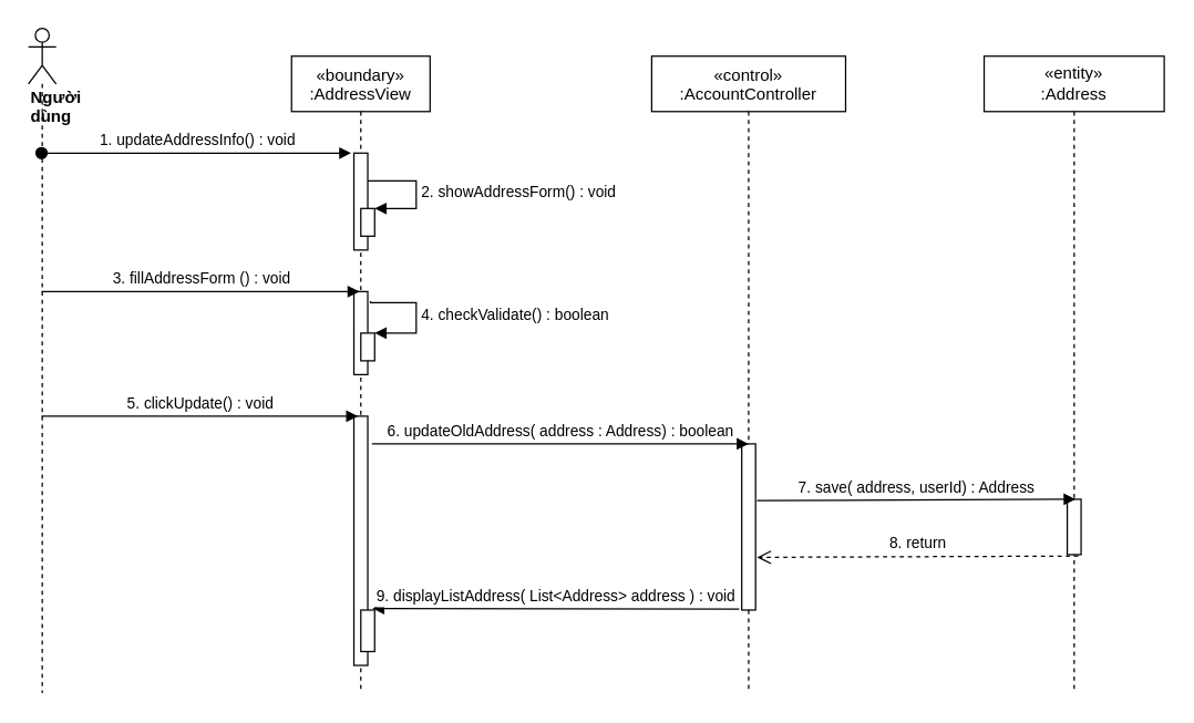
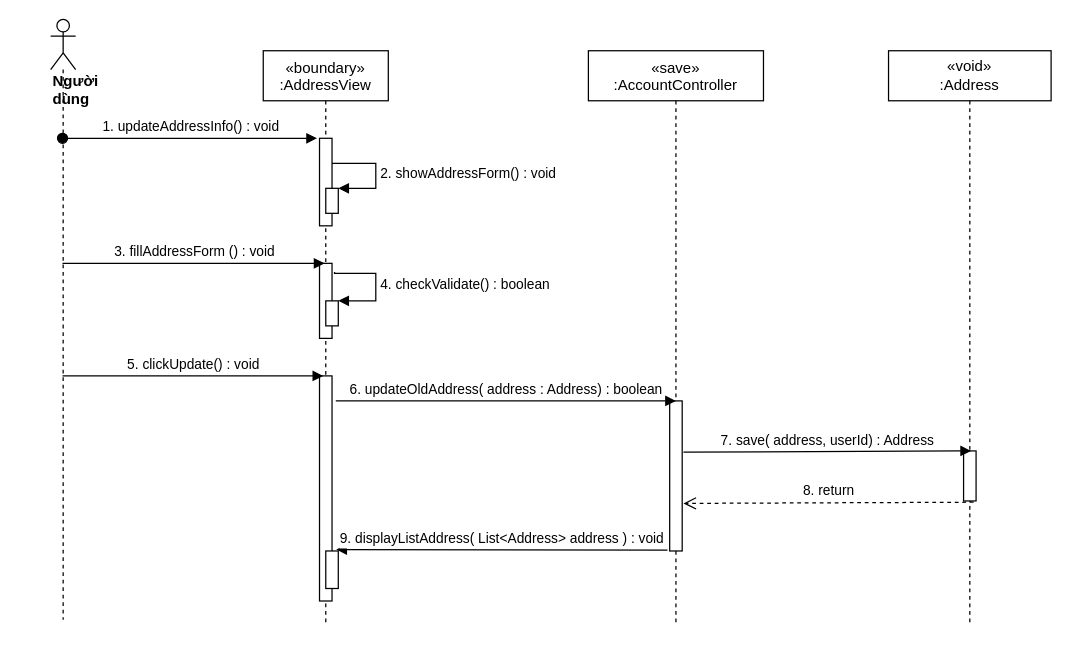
- <mxCell id="11" value="«control»&#10;:AccountController" style="shape=umlLifeline;perimeter=lifelinePerimeter;container=1;collapsible=0;recursiveResize=0;rounded=0;shadow=0;strokeWidth=1;size=40;" parent="1" vertex="1"><mxGeometry x="470" y="40" width="140" height="460" as="geometry" /></mxCell>
+ <mxCell id="11" value="«save»&#10;:AccountController" style="shape=umlLifeline;perimeter=lifelinePerimeter;container=1;collapsible=0;recursiveResize=0;rounded=0;shadow=0;strokeWidth=1;size=40;" parent="1" vertex="1"><mxGeometry x="470" y="40" width="140" height="460" as="geometry" /></mxCell>
- <mxCell id="18" value="&lt;span&gt;«entity»&lt;br&gt;&lt;/span&gt;:Address" style="shape=umlLifeline;perimeter=lifelinePerimeter;whiteSpace=wrap;html=1;container=1;collapsible=0;recursiveResize=0;outlineConnect=0;" parent="1" vertex="1"><mxGeometry x="710" y="40" width="130" height="460" as="geometry" /></mxCell>
+ <mxCell id="18" value="&lt;span&gt;«void»&lt;br&gt;&lt;/span&gt;:Address" style="shape=umlLifeline;perimeter=lifelinePerimeter;whiteSpace=wrap;html=1;container=1;collapsible=0;recursiveResize=0;outlineConnect=0;" parent="1" vertex="1"><mxGeometry x="710" y="40" width="130" height="460" as="geometry" /></mxCell>
- <mxCell id="13" value="&lt;div&gt;&lt;b&gt;Người dùng&lt;/b&gt;&lt;/div&gt;" style="shape=umlLifeline;participant=umlActor;perimeter=lifelinePerimeter;whiteSpace=wrap;html=1;container=1;collapsible=0;recursiveResize=0;verticalAlign=top;spacingTop=36;outlineConnect=0;align=left;" parent="1" vertex="1"><mxGeometry x="20" y="20" width="20" height="480" as="geometry" /></mxCell>
+ <mxCell id="13" value="&lt;div&gt;&lt;b&gt;Người dùng&lt;/b&gt;&lt;/div&gt;" style="shape=umlLifeline;participant=umlActor;perimeter=lifelinePerimeter;whiteSpace=wrap;html=1;container=1;collapsible=0;recursiveResize=0;verticalAlign=top;spacingTop=36;outlineConnect=0;align=left;" parent="1" vertex="1"><mxGeometry x="40" y="15" width="20" height="480" as="geometry" /></mxCell>
